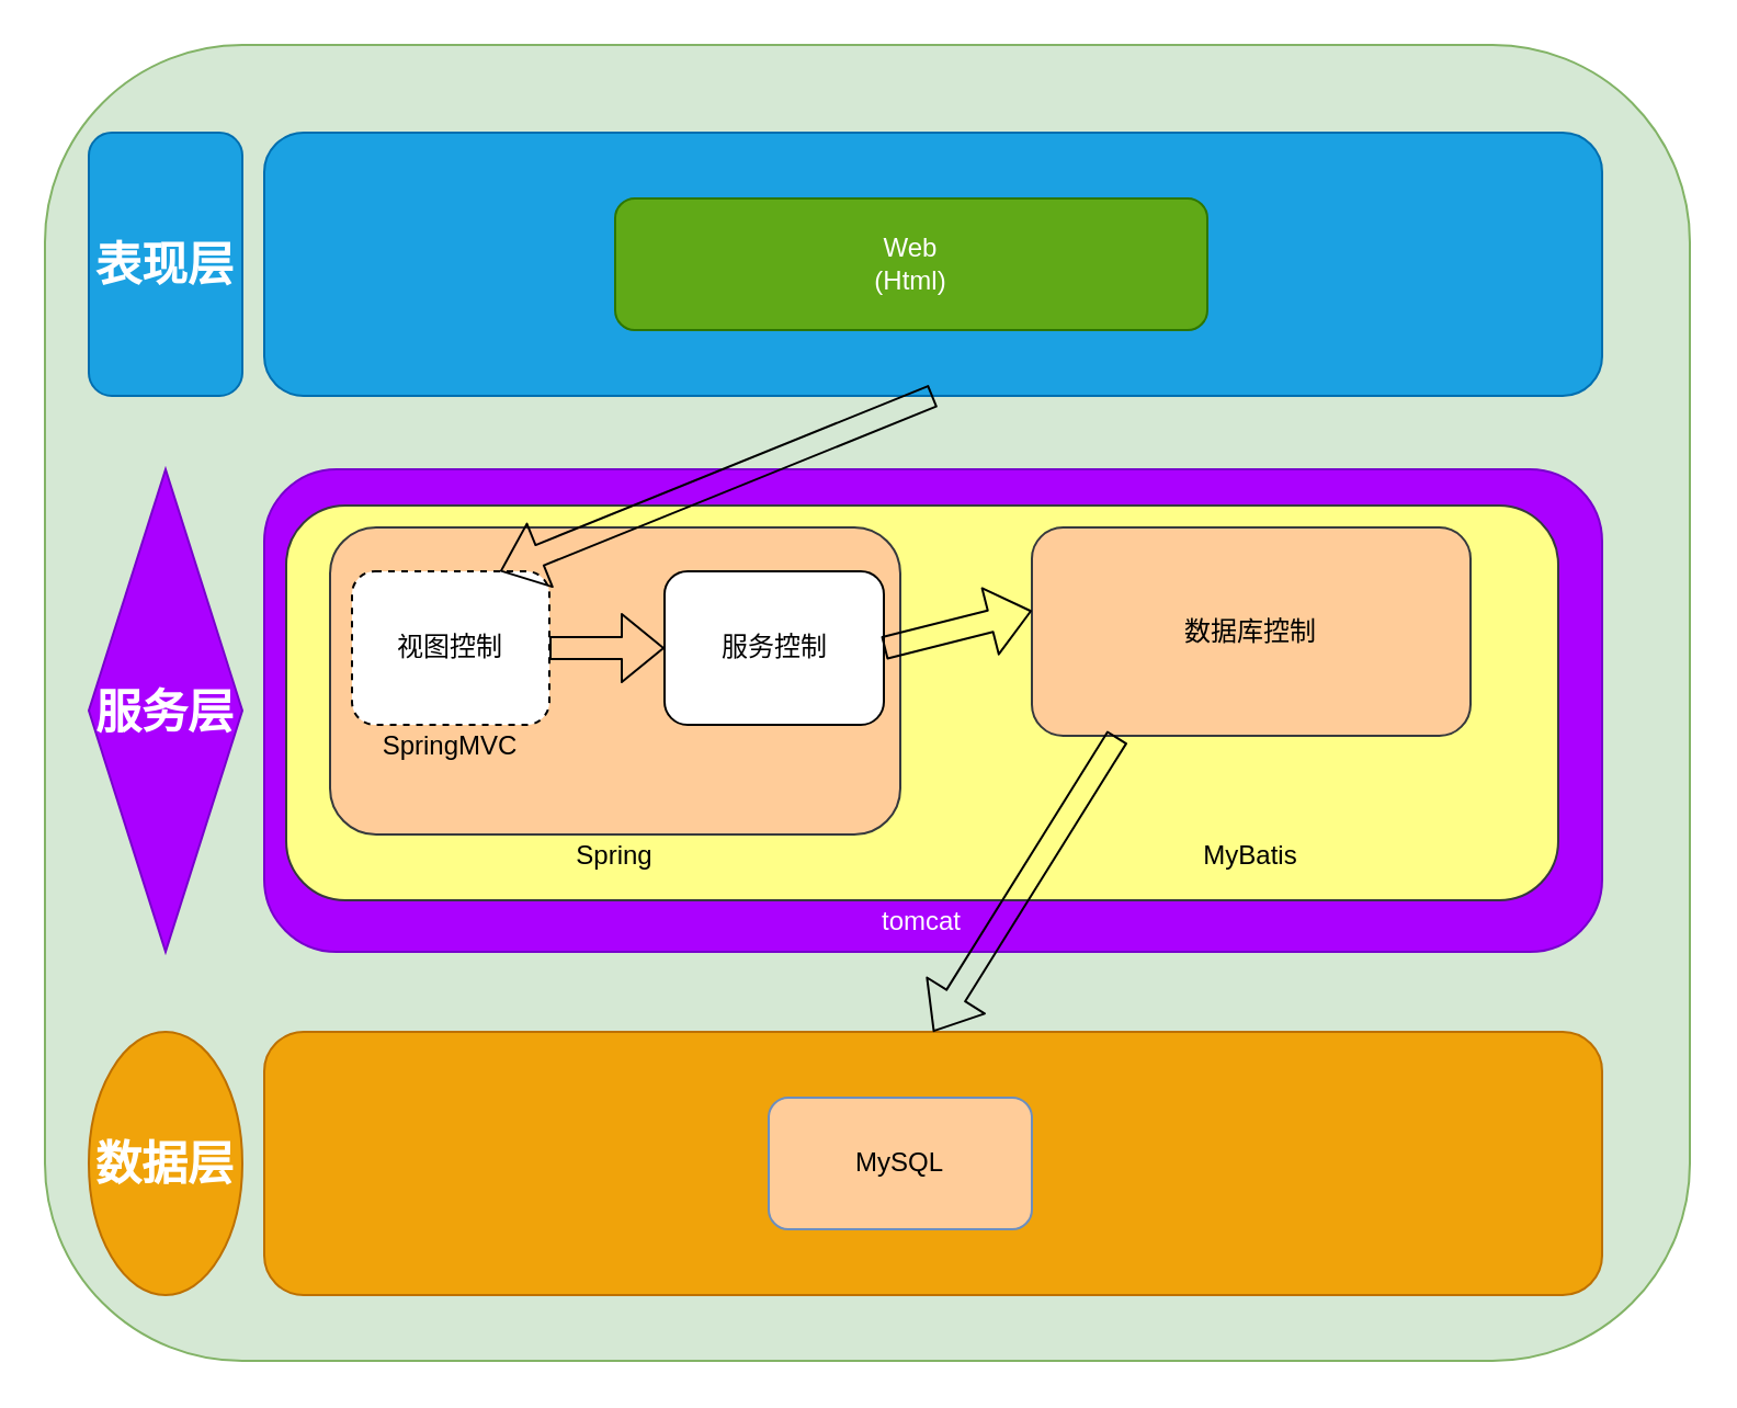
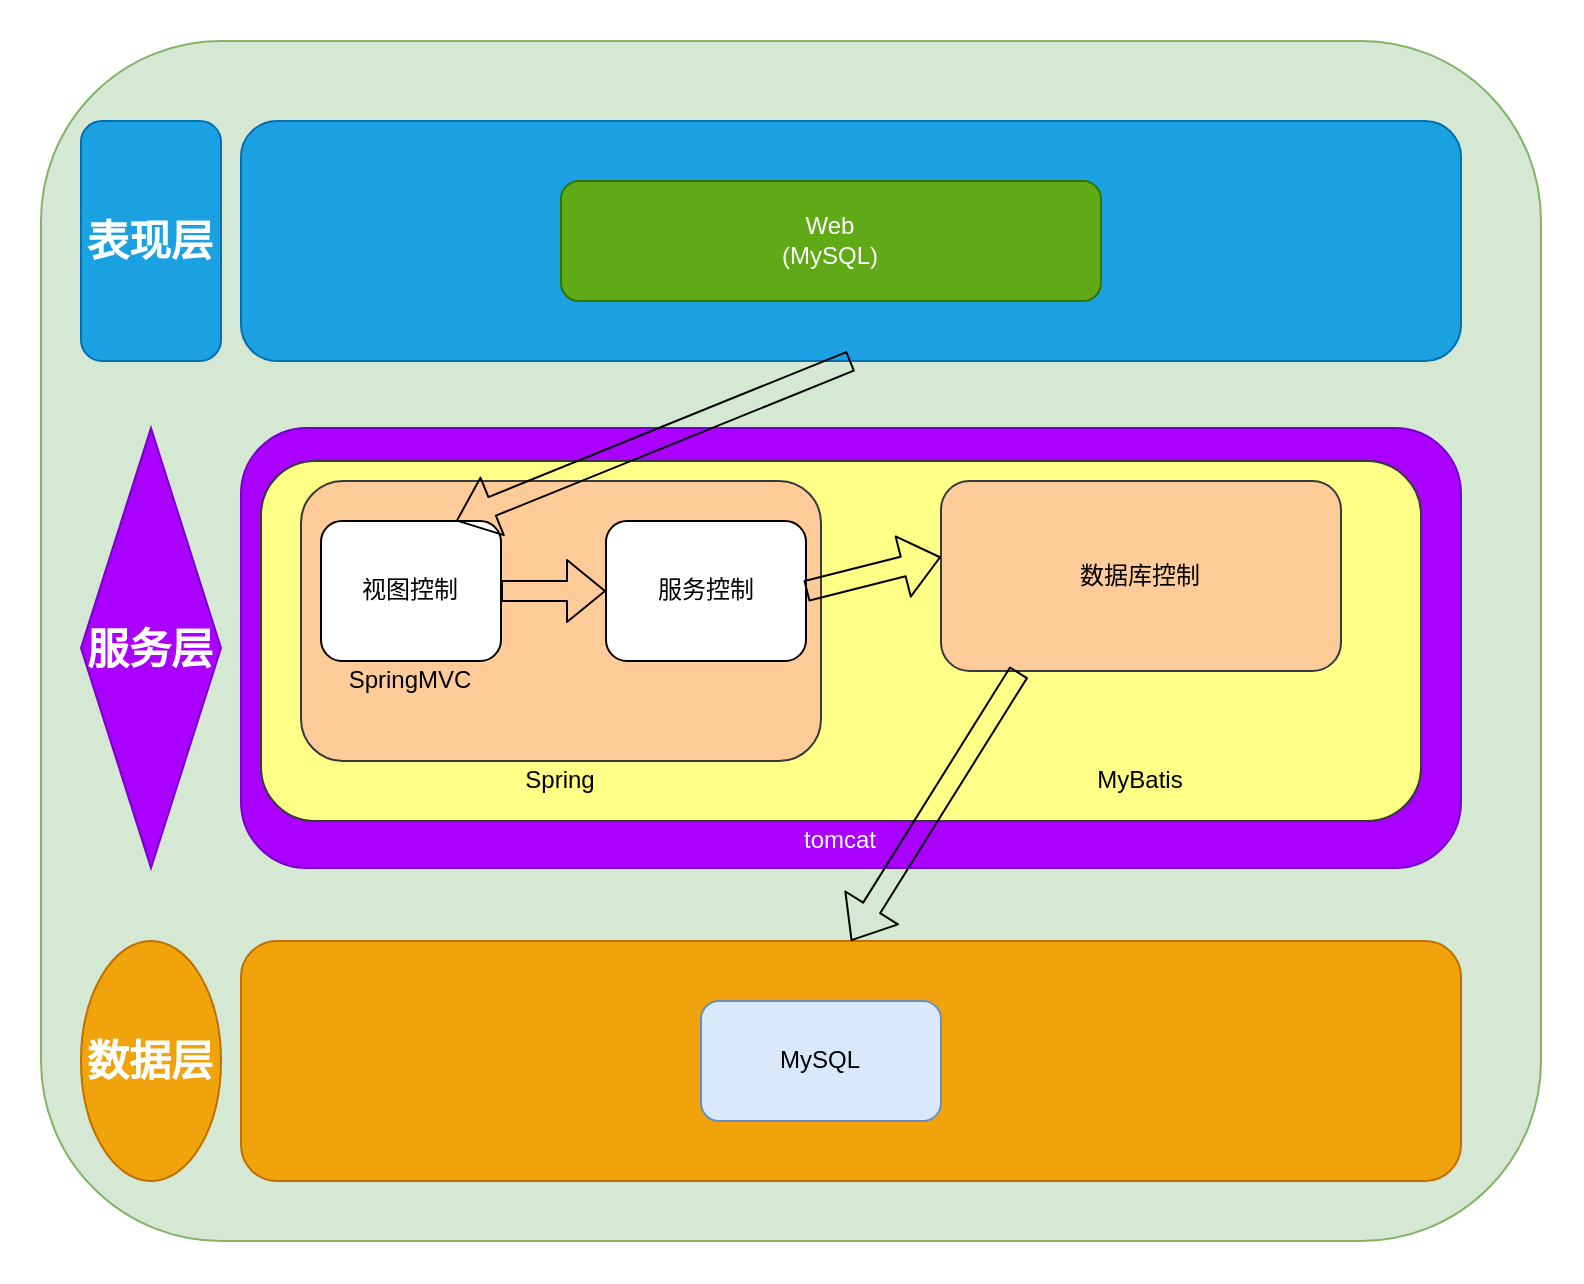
- <mxCell id="9" value="Web&lt;br&gt;(Html)" style="rounded=1;whiteSpace=wrap;html=1;fillColor=#60a917;strokeColor=#2D7600;fontColor=#ffffff;" parent="1" vertex="1"><mxGeometry x="280" y="90" width="270" height="60" as="geometry" /></mxCell>
+ <mxCell id="9" value="Web&lt;br&gt;(MySQL)" style="rounded=1;whiteSpace=wrap;html=1;fillColor=#60a917;strokeColor=#2D7600;fontColor=#ffffff;" parent="1" vertex="1"><mxGeometry x="280" y="90" width="270" height="60" as="geometry" /></mxCell>
- <mxCell id="16" value="视图控制" style="rounded=1;whiteSpace=wrap;html=1;dashed=1;" parent="1" vertex="1"><mxGeometry x="160" y="260" width="90" height="70" as="geometry" /></mxCell>
+ <mxCell id="16" value="视图控制" style="rounded=1;whiteSpace=wrap;html=1;" parent="1" vertex="1"><mxGeometry x="160" y="260" width="90" height="70" as="geometry" /></mxCell>
- <mxCell id="19" value="MySQL" style="rounded=1;whiteSpace=wrap;html=1;fillColor=#ffcc99;strokeColor=#6c8ebf;" parent="1" vertex="1"><mxGeometry x="350" y="500" width="120" height="60" as="geometry" /></mxCell>
+ <mxCell id="19" value="MySQL" style="rounded=1;whiteSpace=wrap;html=1;fillColor=#dae8fc;strokeColor=#6c8ebf;" parent="1" vertex="1"><mxGeometry x="350" y="500" width="120" height="60" as="geometry" /></mxCell>
